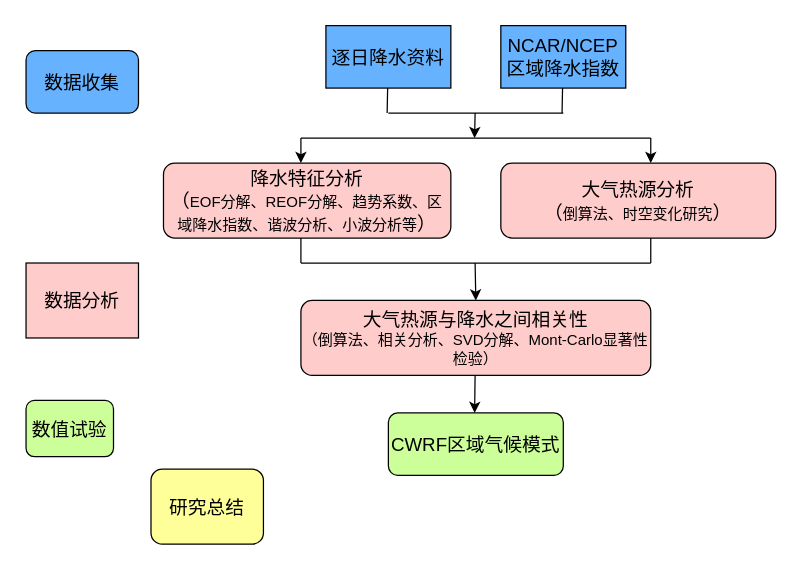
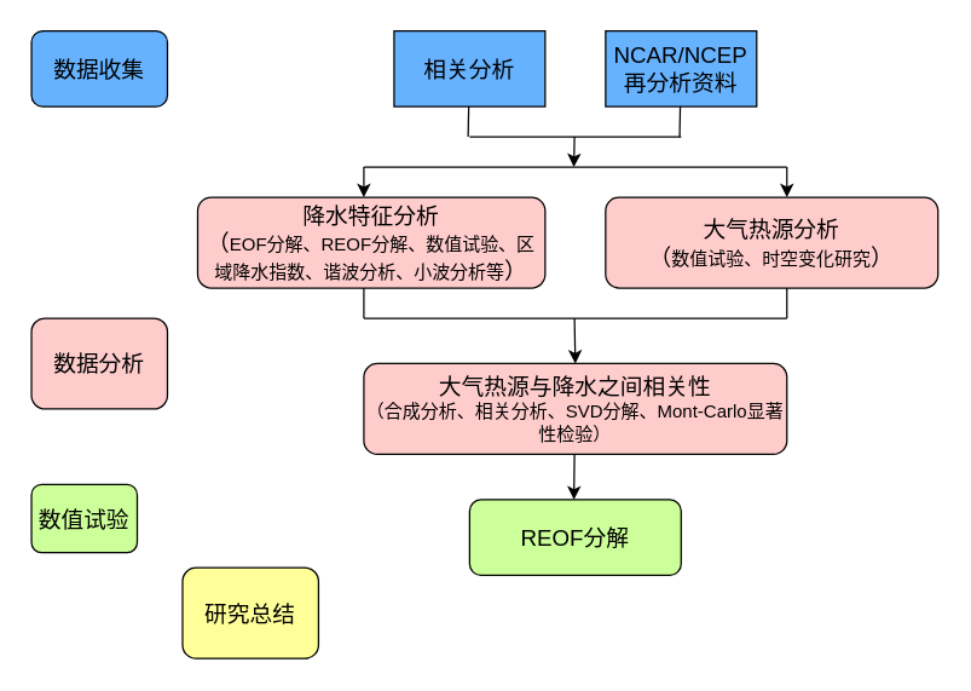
- <mxCell id="13" value="&lt;span style=&quot;font-size: 15px;&quot;&gt;逐日降水资料&lt;/span&gt;" style="rounded=0;whiteSpace=wrap;html=1;fillColor=light-dark(#66B2FF,var(--ge-dark-color, #121212));" vertex="1" parent="1"><mxGeometry x="260" y="20" width="100" height="50" as="geometry" /></mxCell>
+ <mxCell id="13" value="&lt;span style=&quot;font-size: 15px;&quot;&gt;相关分析&lt;/span&gt;" style="rounded=0;whiteSpace=wrap;html=1;fillColor=light-dark(#66B2FF,var(--ge-dark-color, #121212));" vertex="1" parent="1"><mxGeometry x="260" y="20" width="100" height="50" as="geometry" /></mxCell>
- <mxCell id="14" value="&lt;span style=&quot;font-size: 15px;&quot;&gt;NCAR/NCEP&lt;/span&gt;&lt;span style=&quot;font-size: 15px;&quot;&gt;区域降水指数&lt;/span&gt;" style="rounded=0;whiteSpace=wrap;html=1;fillColor=light-dark(#66B2FF,var(--ge-dark-color, #121212));" vertex="1" parent="1"><mxGeometry x="400" y="20" width="100" height="50" as="geometry" /></mxCell>
+ <mxCell id="14" value="&lt;span style=&quot;font-size: 15px;&quot;&gt;NCAR/NCEP&lt;/span&gt;&lt;span style=&quot;font-size: 15px;&quot;&gt;再分析资料&lt;/span&gt;" style="rounded=0;whiteSpace=wrap;html=1;fillColor=light-dark(#66B2FF,var(--ge-dark-color, #121212));" vertex="1" parent="1"><mxGeometry x="400" y="20" width="100" height="50" as="geometry" /></mxCell>
- <mxCell id="2" value="&lt;font style=&quot;font-size: 15px; color: light-dark(rgb(0, 0, 0), rgb(237, 237, 237));&quot;&gt;数据收集&lt;/font&gt;" style="rounded=1;whiteSpace=wrap;html=1;fillColor=light-dark(#66B2FF,#EDEDED);" vertex="1" parent="1"><mxGeometry x="20" y="40" width="90" height="50" as="geometry" /></mxCell>
+ <mxCell id="2" value="&lt;font style=&quot;font-size: 15px; color: light-dark(rgb(0, 0, 0), rgb(237, 237, 237));&quot;&gt;数据收集&lt;/font&gt;" style="rounded=1;whiteSpace=wrap;html=1;fillColor=light-dark(#66B2FF,#EDEDED);" vertex="1" parent="1"><mxGeometry x="20" y="20" width="90" height="50" as="geometry" /></mxCell>
- <mxCell id="3" value="&lt;font style=&quot;font-size: 15px;&quot;&gt;降水特征分析&lt;/font&gt;&lt;div&gt;&lt;font style=&quot;font-size: 15px;&quot;&gt;（&lt;/font&gt;&lt;font style=&quot;font-size: 12px;&quot;&gt;EOF分解、REOF分解、趋势系数、区域降水指数、谐波分析、小波分析等&lt;/font&gt;&lt;font style=&quot;font-size: 15px;&quot;&gt;）&lt;/font&gt;&lt;/div&gt;" style="rounded=1;whiteSpace=wrap;html=1;fillColor=light-dark(#FFCCCC,var(--ge-dark-color, #121212));" vertex="1" parent="1"><mxGeometry x="130" y="130" width="230" height="60" as="geometry" /></mxCell>
+ <mxCell id="3" value="&lt;font style=&quot;font-size: 15px;&quot;&gt;降水特征分析&lt;/font&gt;&lt;div&gt;&lt;font style=&quot;font-size: 15px;&quot;&gt;（&lt;/font&gt;&lt;font style=&quot;font-size: 12px;&quot;&gt;EOF分解、REOF分解、数值试验、区域降水指数、谐波分析、小波分析等&lt;/font&gt;&lt;font style=&quot;font-size: 15px;&quot;&gt;）&lt;/font&gt;&lt;/div&gt;" style="rounded=1;whiteSpace=wrap;html=1;fillColor=light-dark(#FFCCCC,var(--ge-dark-color, #121212));" vertex="1" parent="1"><mxGeometry x="130" y="130" width="230" height="60" as="geometry" /></mxCell>
- <mxCell id="4" value="&lt;font style=&quot;font-size: 15px;&quot;&gt;大气热源分析&lt;/font&gt;&lt;div&gt;&lt;font style=&quot;font-size: 15px;&quot;&gt;（&lt;/font&gt;倒算法、时空变化研究&lt;font style=&quot;font-size: 15px;&quot;&gt;）&lt;/font&gt;&lt;/div&gt;" style="rounded=1;whiteSpace=wrap;html=1;fillColor=light-dark(#FFCCCC,var(--ge-dark-color, #121212));" vertex="1" parent="1"><mxGeometry x="400" y="130" width="220" height="60" as="geometry" /></mxCell>
+ <mxCell id="4" value="&lt;font style=&quot;font-size: 15px;&quot;&gt;大气热源分析&lt;/font&gt;&lt;div&gt;&lt;font style=&quot;font-size: 15px;&quot;&gt;（&lt;/font&gt;数值试验、时空变化研究&lt;font style=&quot;font-size: 15px;&quot;&gt;）&lt;/font&gt;&lt;/div&gt;" style="rounded=1;whiteSpace=wrap;html=1;fillColor=light-dark(#FFCCCC,var(--ge-dark-color, #121212));" vertex="1" parent="1"><mxGeometry x="400" y="130" width="220" height="60" as="geometry" /></mxCell>
- <mxCell id="20" value="&lt;font style=&quot;font-size: 15px;&quot;&gt;数据分析&lt;/font&gt;" style="whiteSpace=wrap;html=1;fillColor=light-dark(#FFCCCC,var(--ge-dark-color, #121212));rounded=0;" vertex="1" parent="1"><mxGeometry x="20" y="210" width="90" height="60" as="geometry" /></mxCell>
+ <mxCell id="20" value="&lt;font style=&quot;font-size: 15px;&quot;&gt;数据分析&lt;/font&gt;" style="rounded=1;whiteSpace=wrap;html=1;fillColor=light-dark(#FFCCCC,var(--ge-dark-color, #121212));" vertex="1" parent="1"><mxGeometry x="20" y="210" width="90" height="60" as="geometry" /></mxCell>
- <mxCell id="5" value="&lt;font style=&quot;font-size: 15px;&quot;&gt;大气热源与降水之间相关性&lt;/font&gt;&lt;div&gt;&lt;font style=&quot;font-size: 12px;&quot;&gt;（倒算法、相关分析、SVD分解、Mont-Carlo显著性检验）&lt;/font&gt;&lt;/div&gt;" style="rounded=1;whiteSpace=wrap;html=1;fillColor=light-dark(#FFCCCC,var(--ge-dark-color, #121212));" vertex="1" parent="1"><mxGeometry x="240" y="240" width="280" height="60" as="geometry" /></mxCell>
+ <mxCell id="5" value="&lt;font style=&quot;font-size: 15px;&quot;&gt;大气热源与降水之间相关性&lt;/font&gt;&lt;div&gt;&lt;font style=&quot;font-size: 12px;&quot;&gt;（合成分析、相关分析、SVD分解、Mont-Carlo显著性检验）&lt;/font&gt;&lt;/div&gt;" style="rounded=1;whiteSpace=wrap;html=1;fillColor=light-dark(#FFCCCC,var(--ge-dark-color, #121212));" vertex="1" parent="1"><mxGeometry x="240" y="240" width="280" height="60" as="geometry" /></mxCell>
- <mxCell id="6" value="&lt;font style=&quot;font-size: 15px;&quot;&gt;CWRF区域气候模式&lt;/font&gt;" style="rounded=1;whiteSpace=wrap;html=1;fillColor=light-dark(#CCFF99,var(--ge-dark-color, #121212));" vertex="1" parent="1"><mxGeometry x="310" y="330" width="140" height="50" as="geometry" /></mxCell>
+ <mxCell id="6" value="&lt;font style=&quot;font-size: 15px;&quot;&gt;REOF分解&lt;/font&gt;" style="rounded=1;whiteSpace=wrap;html=1;fillColor=light-dark(#CCFF99,var(--ge-dark-color, #121212));" vertex="1" parent="1"><mxGeometry x="310" y="330" width="140" height="50" as="geometry" /></mxCell>
